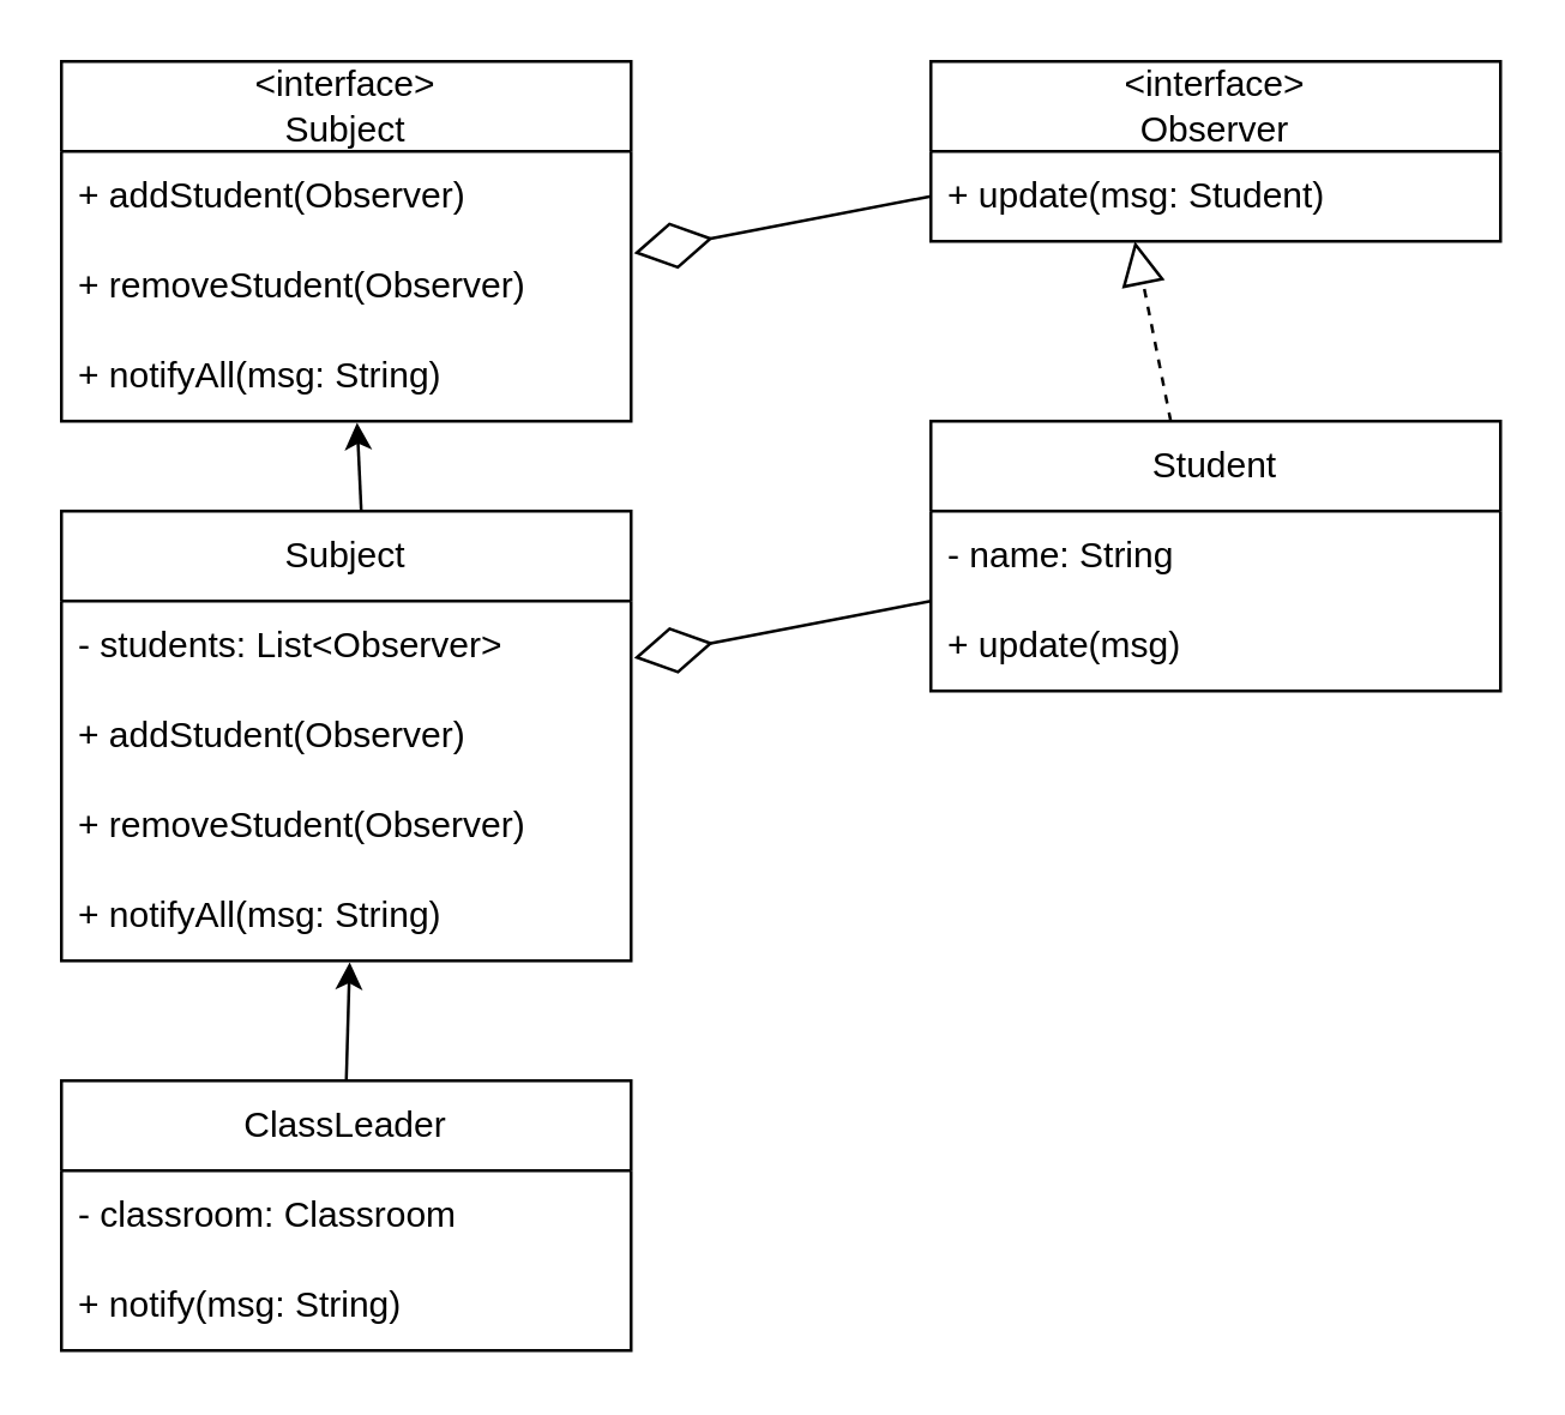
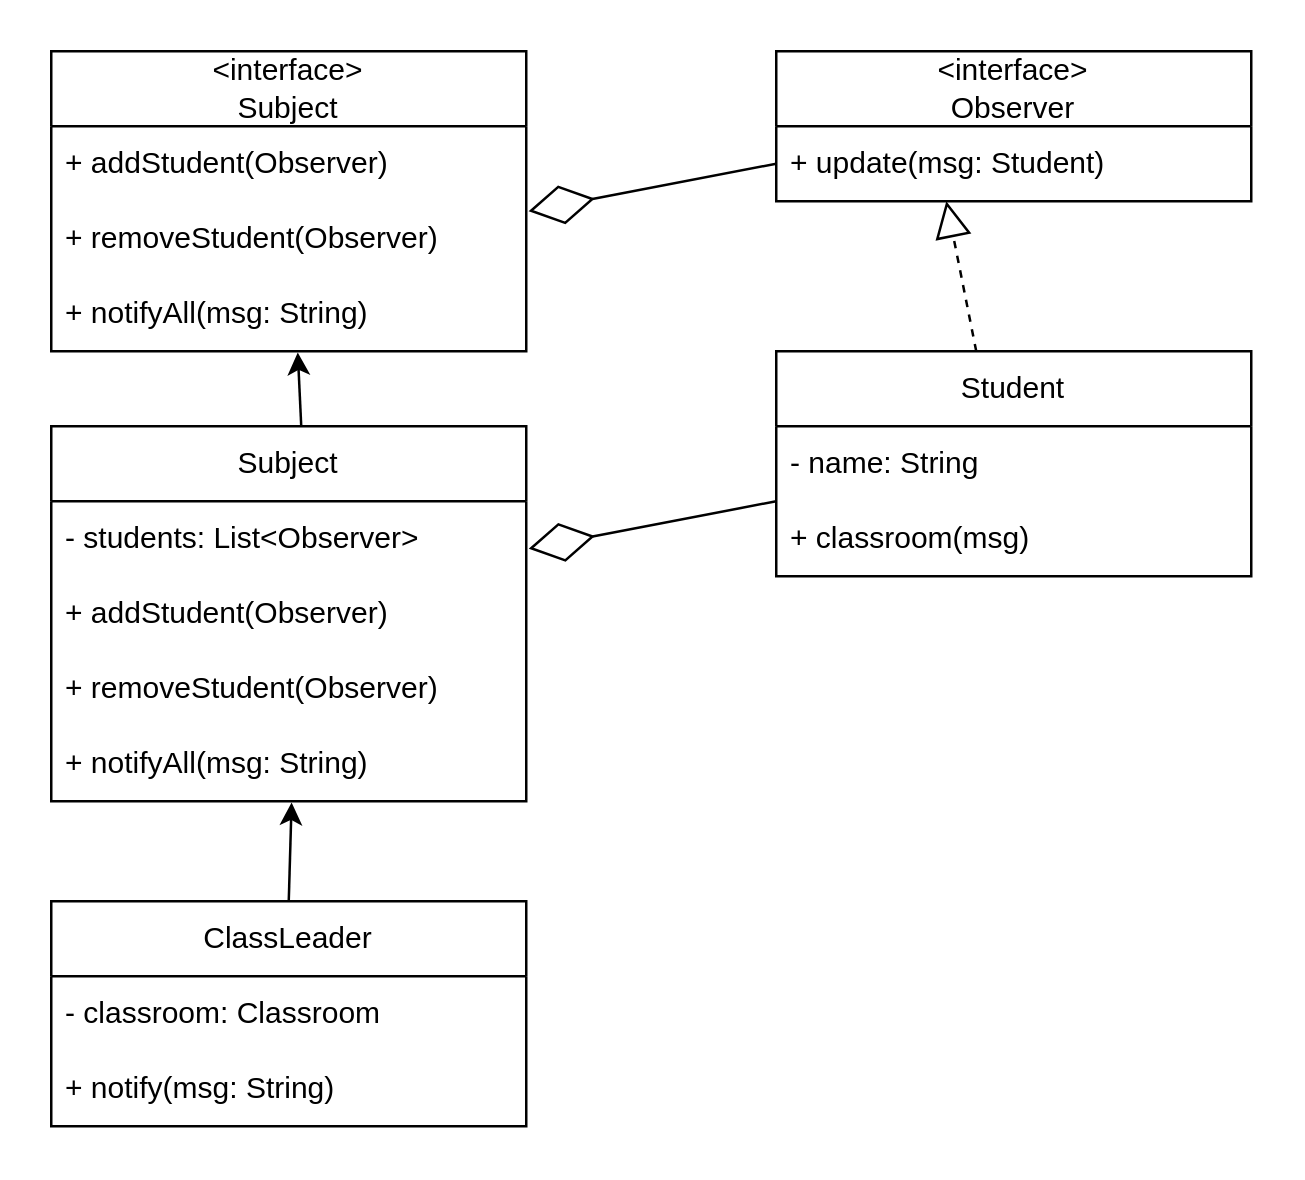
- <mxCell id="11" value="+ update(msg)" style="text;strokeColor=none;fillColor=none;align=left;verticalAlign=middle;spacingLeft=4;spacingRight=4;overflow=hidden;points=[[0,0.5],[1,0.5]];portConstraint=eastwest;rotatable=0;whiteSpace=wrap;html=1;" vertex="1" parent="9"><mxGeometry y="60" width="190" height="30" as="geometry" /></mxCell>
+ <mxCell id="11" value="+ classroom(msg)" style="text;strokeColor=none;fillColor=none;align=left;verticalAlign=middle;spacingLeft=4;spacingRight=4;overflow=hidden;points=[[0,0.5],[1,0.5]];portConstraint=eastwest;rotatable=0;whiteSpace=wrap;html=1;" vertex="1" parent="9"><mxGeometry y="60" width="190" height="30" as="geometry" /></mxCell>
